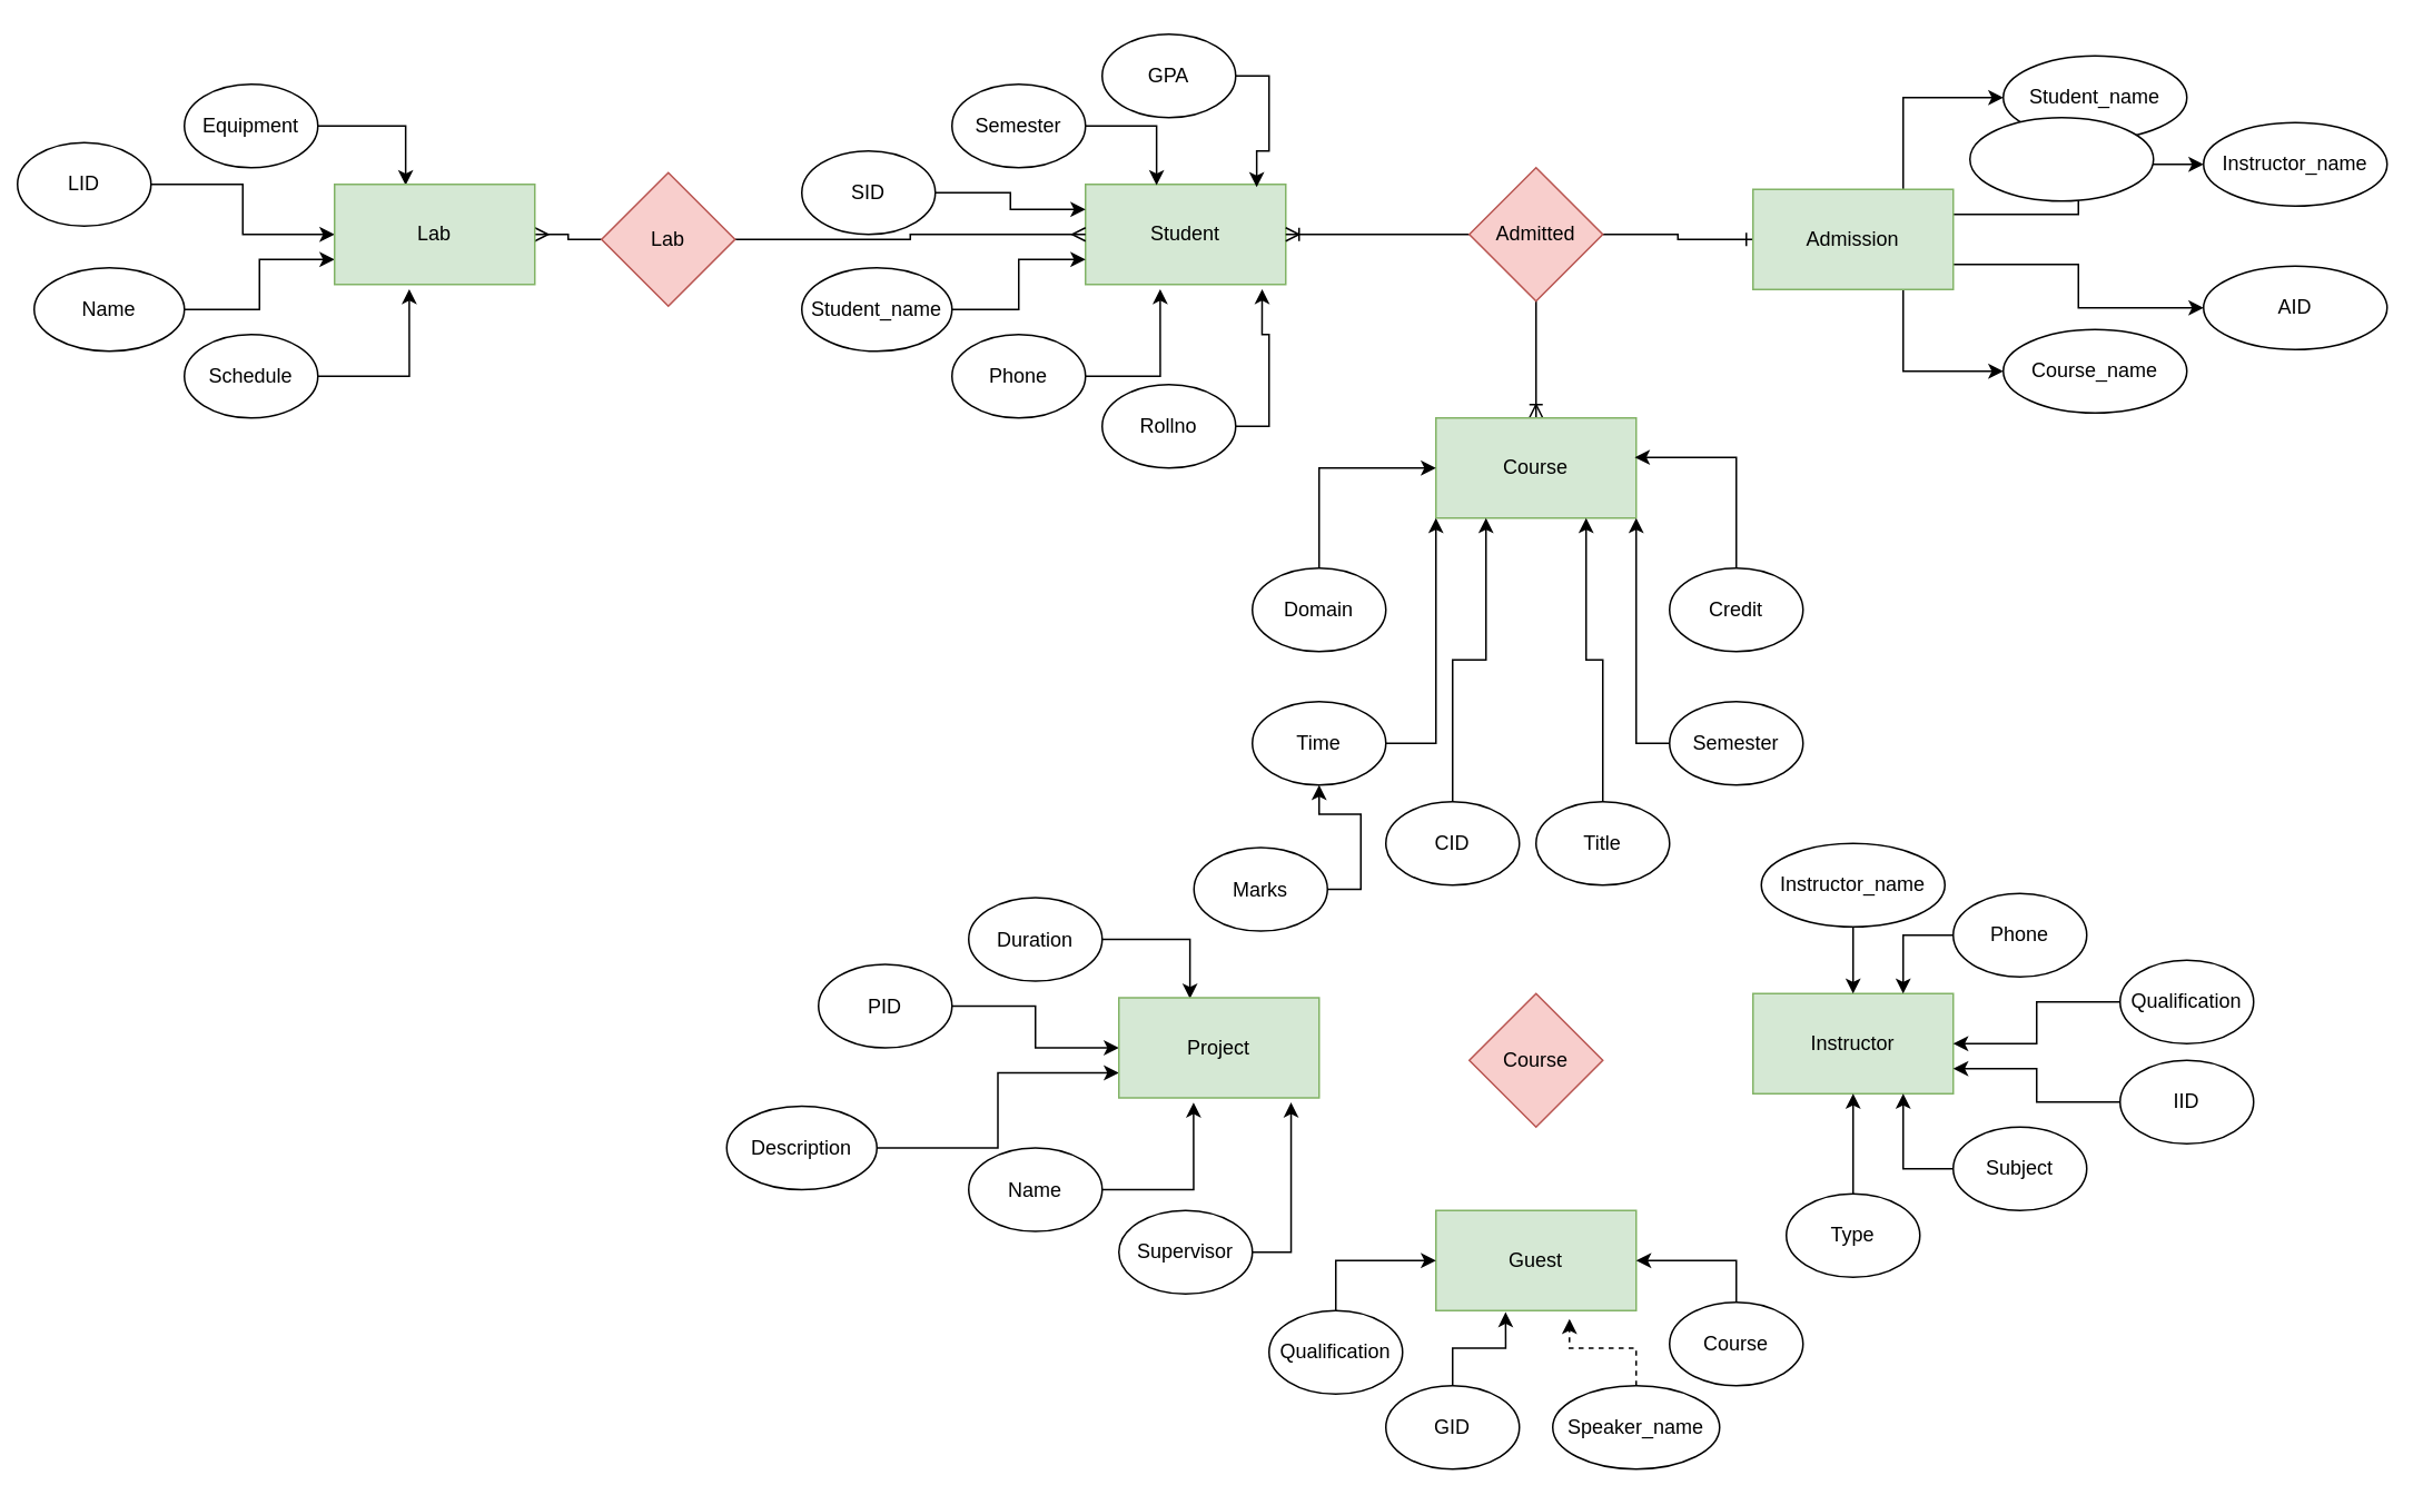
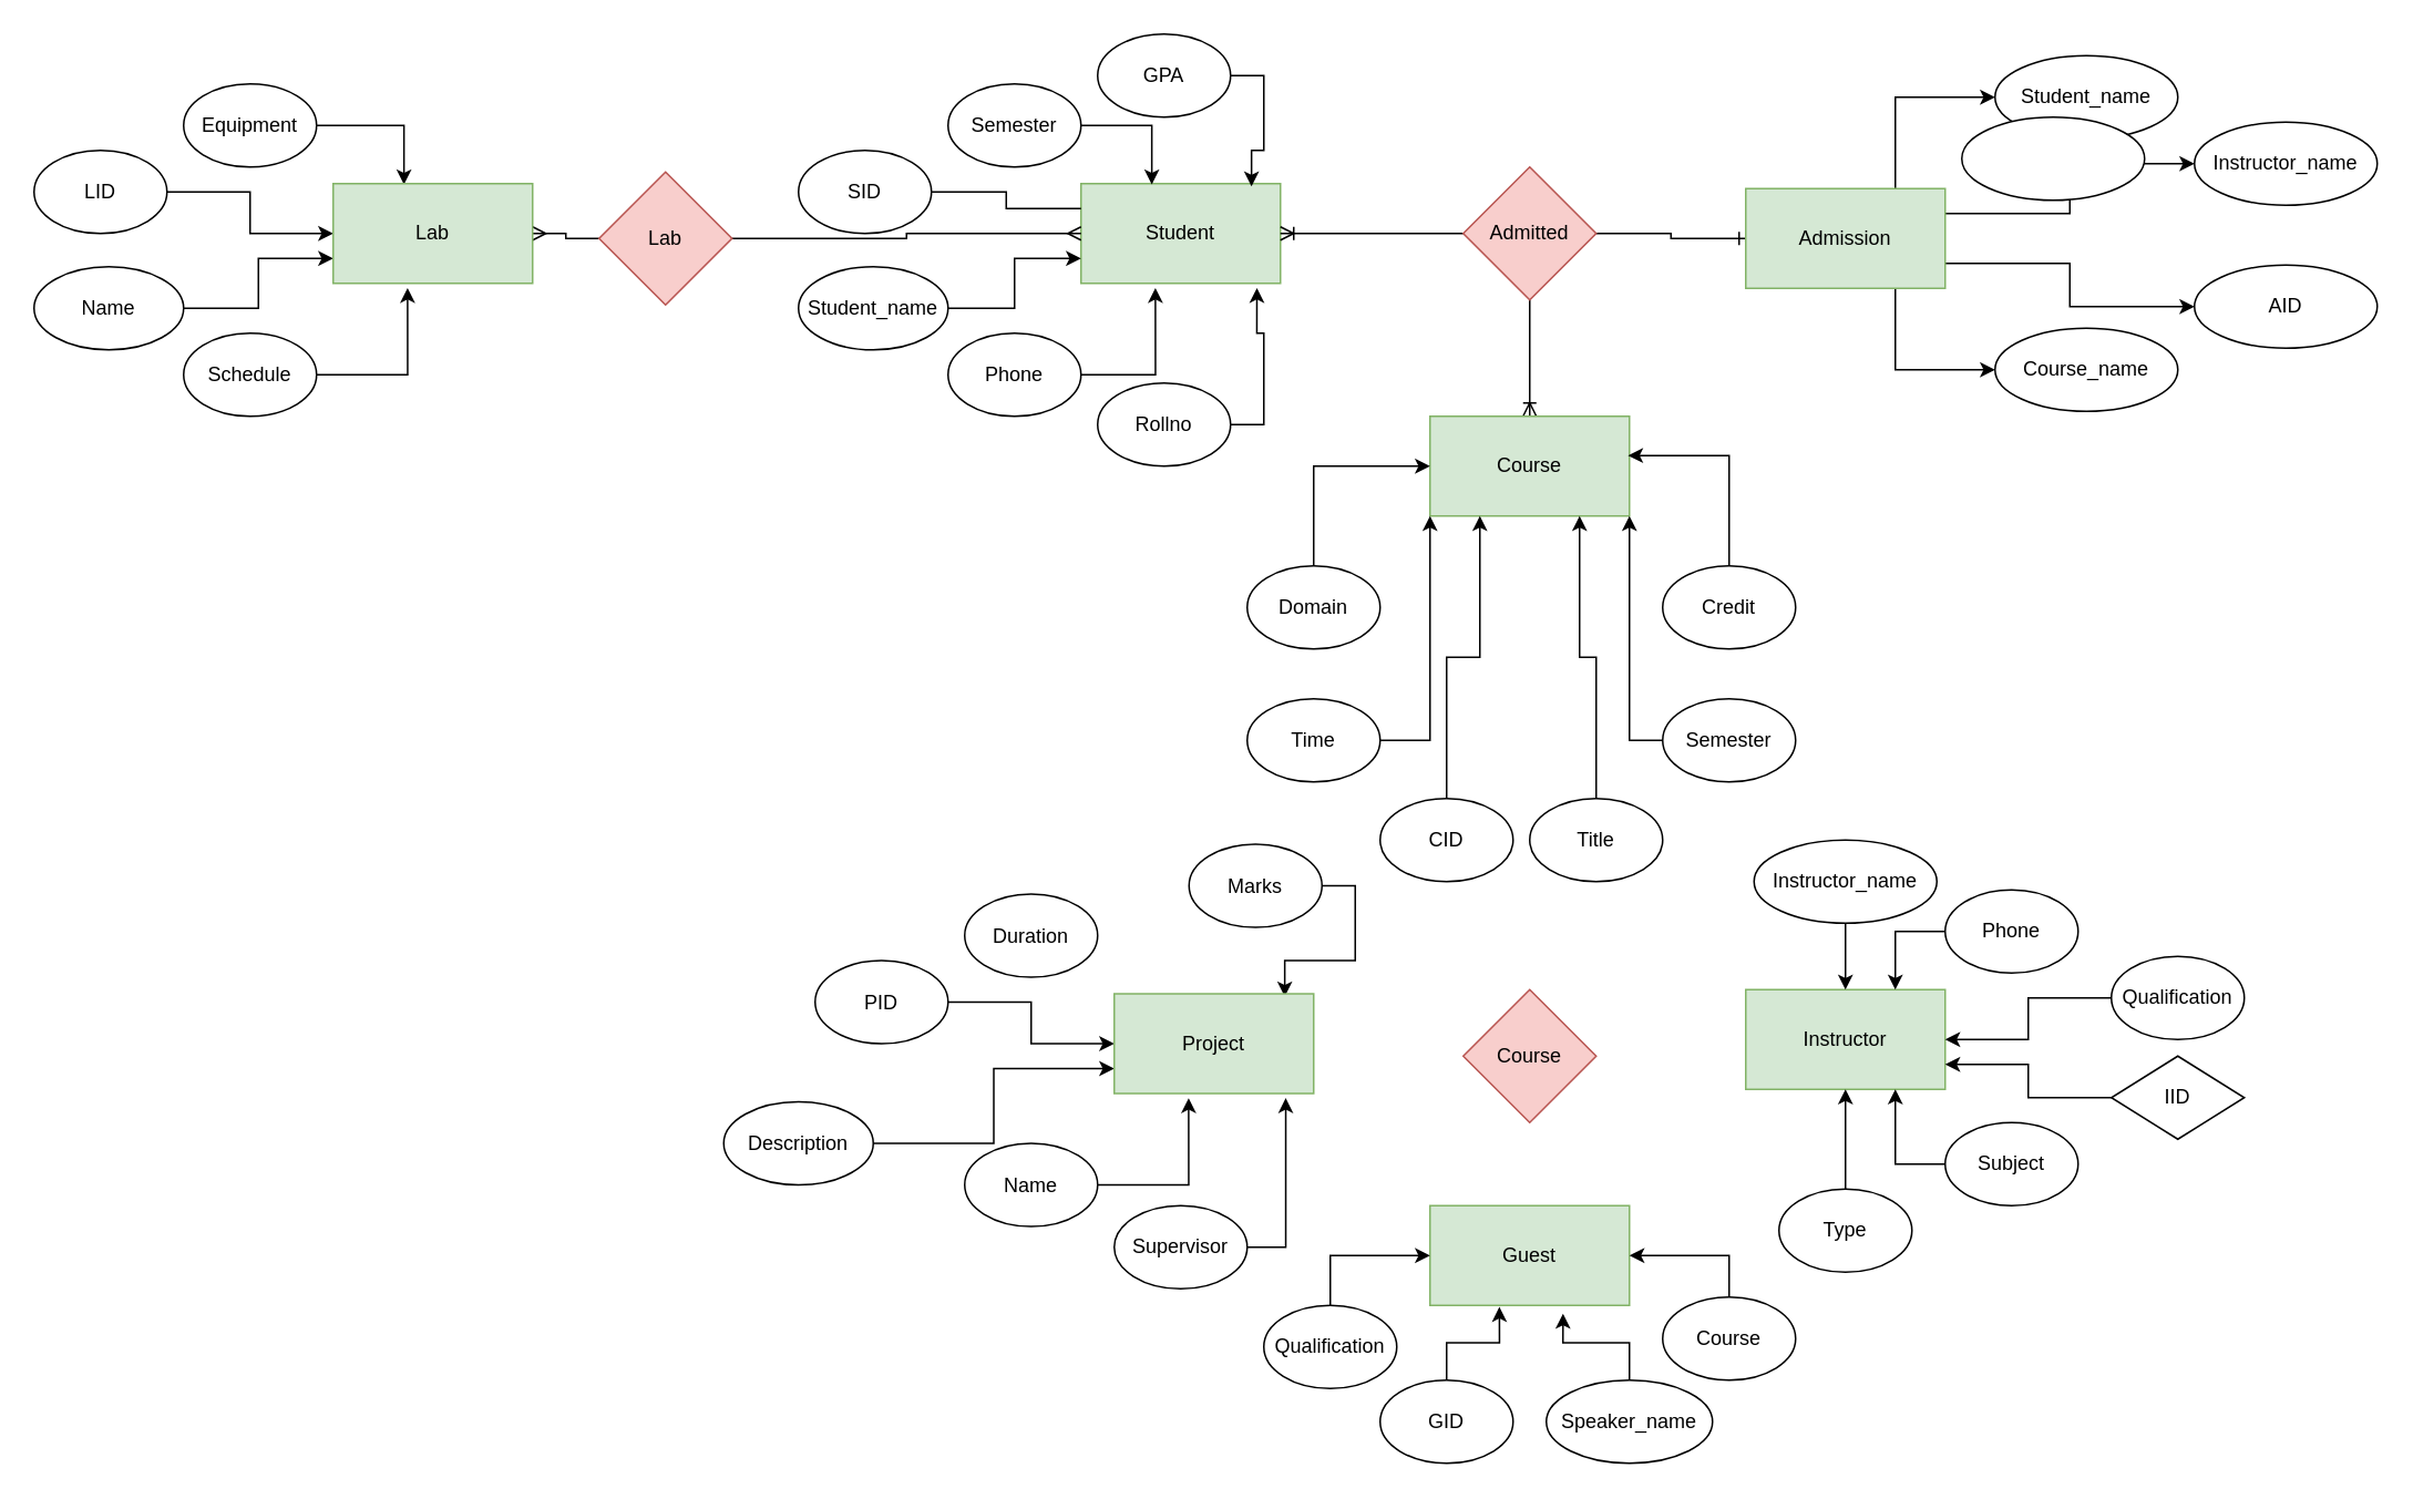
- <mxCell id="82" value="LID" style="ellipse;whiteSpace=wrap;html=1;" vertex="1" parent="1"><mxGeometry x="10" y="85" width="80" height="50" as="geometry" /></mxCell>
+ <mxCell id="82" value="LID" style="ellipse;whiteSpace=wrap;html=1;" vertex="1" parent="1"><mxGeometry x="20" y="90" width="80" height="50" as="geometry" /></mxCell>
- <mxCell id="3" style="edgeStyle=orthogonalEdgeStyle;rounded=0;orthogonalLoop=1;jettySize=auto;html=1;exitX=1;exitY=0.5;exitDx=0;exitDy=0;entryX=0;entryY=0.25;entryDx=0;entryDy=0;" edge="1" parent="1" source="4" target="2"><mxGeometry relative="1" as="geometry" /></mxCell>
+ <mxCell id="3" style="edgeStyle=orthogonalEdgeStyle;rounded=0;orthogonalLoop=1;jettySize=auto;html=1;exitX=1;exitY=0.5;exitDx=0;exitDy=0;entryX=0;entryY=0.25;entryDx=0;entryDy=0;endArrow=none;" edge="1" parent="1" source="4" target="2"><mxGeometry relative="1" as="geometry" /></mxCell>
- <mxCell id="71" style="edgeStyle=orthogonalEdgeStyle;rounded=0;orthogonalLoop=1;jettySize=auto;html=1;exitX=1;exitY=0.5;exitDx=0;exitDy=0;" edge="1" source="72" target="38" parent="1"><mxGeometry relative="1" as="geometry" /></mxCell>
+ <mxCell id="71" style="edgeStyle=orthogonalEdgeStyle;rounded=0;orthogonalLoop=1;jettySize=auto;html=1;exitX=1;exitY=0.5;exitDx=0;exitDy=0;entryX=0.855;entryY=0.028;entryDx=0;entryDy=0;entryPerimeter=0;" edge="1" source="72" target="75" parent="1"><mxGeometry relative="1" as="geometry" /></mxCell>
- <mxCell id="69" style="edgeStyle=orthogonalEdgeStyle;rounded=0;orthogonalLoop=1;jettySize=auto;html=1;exitX=1;exitY=0.5;exitDx=0;exitDy=0;entryX=0.355;entryY=0.009;entryDx=0;entryDy=0;entryPerimeter=0;" edge="1" source="70" target="75" parent="1"><mxGeometry relative="1" as="geometry" /></mxCell>
- <mxCell id="23" value="IID" style="ellipse;whiteSpace=wrap;html=1;" vertex="1" parent="1"><mxGeometry x="1270" y="635" width="80" height="50" as="geometry" /></mxCell>
+ <mxCell id="23" value="IID" style="rhombus;whiteSpace=wrap;html=1;" vertex="1" parent="1"><mxGeometry x="1270" y="635" width="80" height="50" as="geometry" /></mxCell>
- <mxCell id="63" style="edgeStyle=orthogonalEdgeStyle;rounded=0;orthogonalLoop=1;jettySize=auto;html=1;exitX=0.5;exitY=0;exitDx=0;exitDy=0;entryX=0.667;entryY=1.083;entryDx=0;entryDy=0;entryPerimeter=0;dashed=1;" edge="1" parent="1" source="64" target="55"><mxGeometry relative="1" as="geometry" /></mxCell>
+ <mxCell id="63" style="edgeStyle=orthogonalEdgeStyle;rounded=0;orthogonalLoop=1;jettySize=auto;html=1;exitX=0.5;exitY=0;exitDx=0;exitDy=0;entryX=0.667;entryY=1.083;entryDx=0;entryDy=0;entryPerimeter=0;" edge="1" parent="1" source="64" target="55"><mxGeometry relative="1" as="geometry" /></mxCell>
